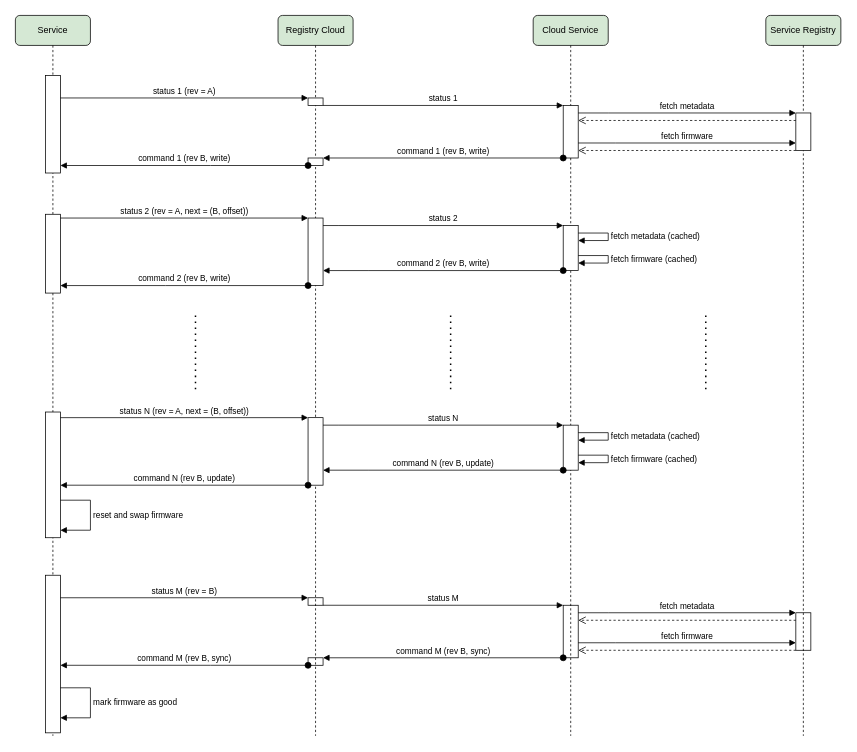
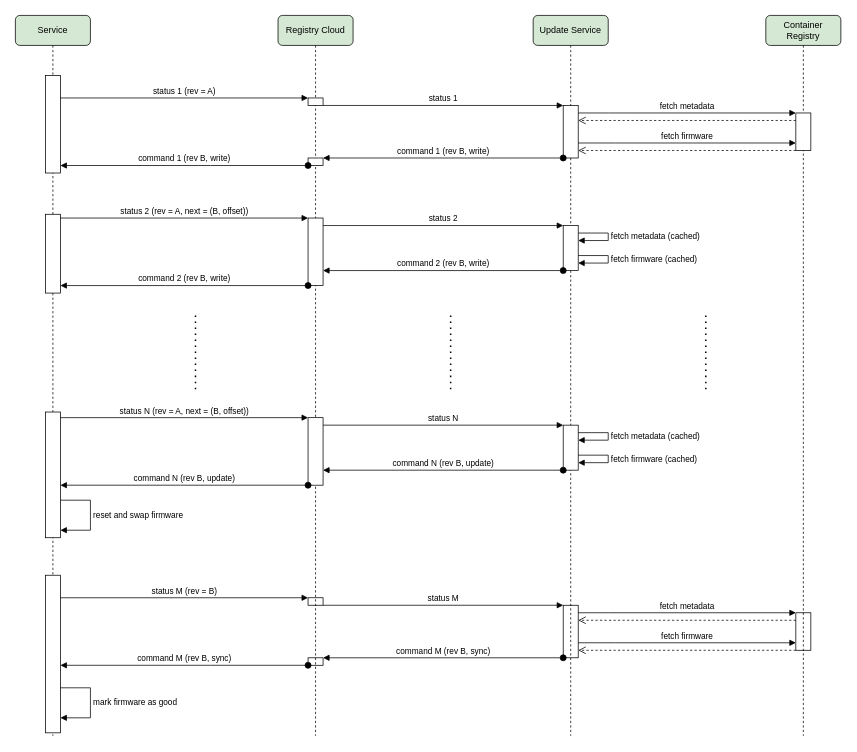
- <mxCell id="20" value="Cloud Service" style="shape=umlLifeline;perimeter=lifelinePerimeter;whiteSpace=wrap;html=1;container=1;collapsible=0;recursiveResize=0;outlineConnect=0;rounded=1;fillColor=#d5e8d4;strokeColor=default;" parent="1" vertex="1"><mxGeometry x="710" width="100" height="960" as="geometry" y="20" /></mxCell>
+ <mxCell id="20" value="Update Service" style="shape=umlLifeline;perimeter=lifelinePerimeter;whiteSpace=wrap;html=1;container=1;collapsible=0;recursiveResize=0;outlineConnect=0;rounded=1;fillColor=#d5e8d4;strokeColor=default;" parent="1" vertex="1"><mxGeometry x="710" width="100" height="960" as="geometry" y="20" /></mxCell>
- <mxCell id="28" value="Service Registry" style="shape=umlLifeline;perimeter=lifelinePerimeter;whiteSpace=wrap;html=1;container=1;collapsible=0;recursiveResize=0;outlineConnect=0;rounded=1;fillColor=#d5e8d4;strokeColor=default;" parent="1" vertex="1"><mxGeometry x="1020" width="100" height="960" as="geometry" y="20" /></mxCell>
+ <mxCell id="28" value="Container Registry" style="shape=umlLifeline;perimeter=lifelinePerimeter;whiteSpace=wrap;html=1;container=1;collapsible=0;recursiveResize=0;outlineConnect=0;rounded=1;fillColor=#d5e8d4;strokeColor=default;" parent="1" vertex="1"><mxGeometry x="1020" width="100" height="960" as="geometry" y="20" /></mxCell>
